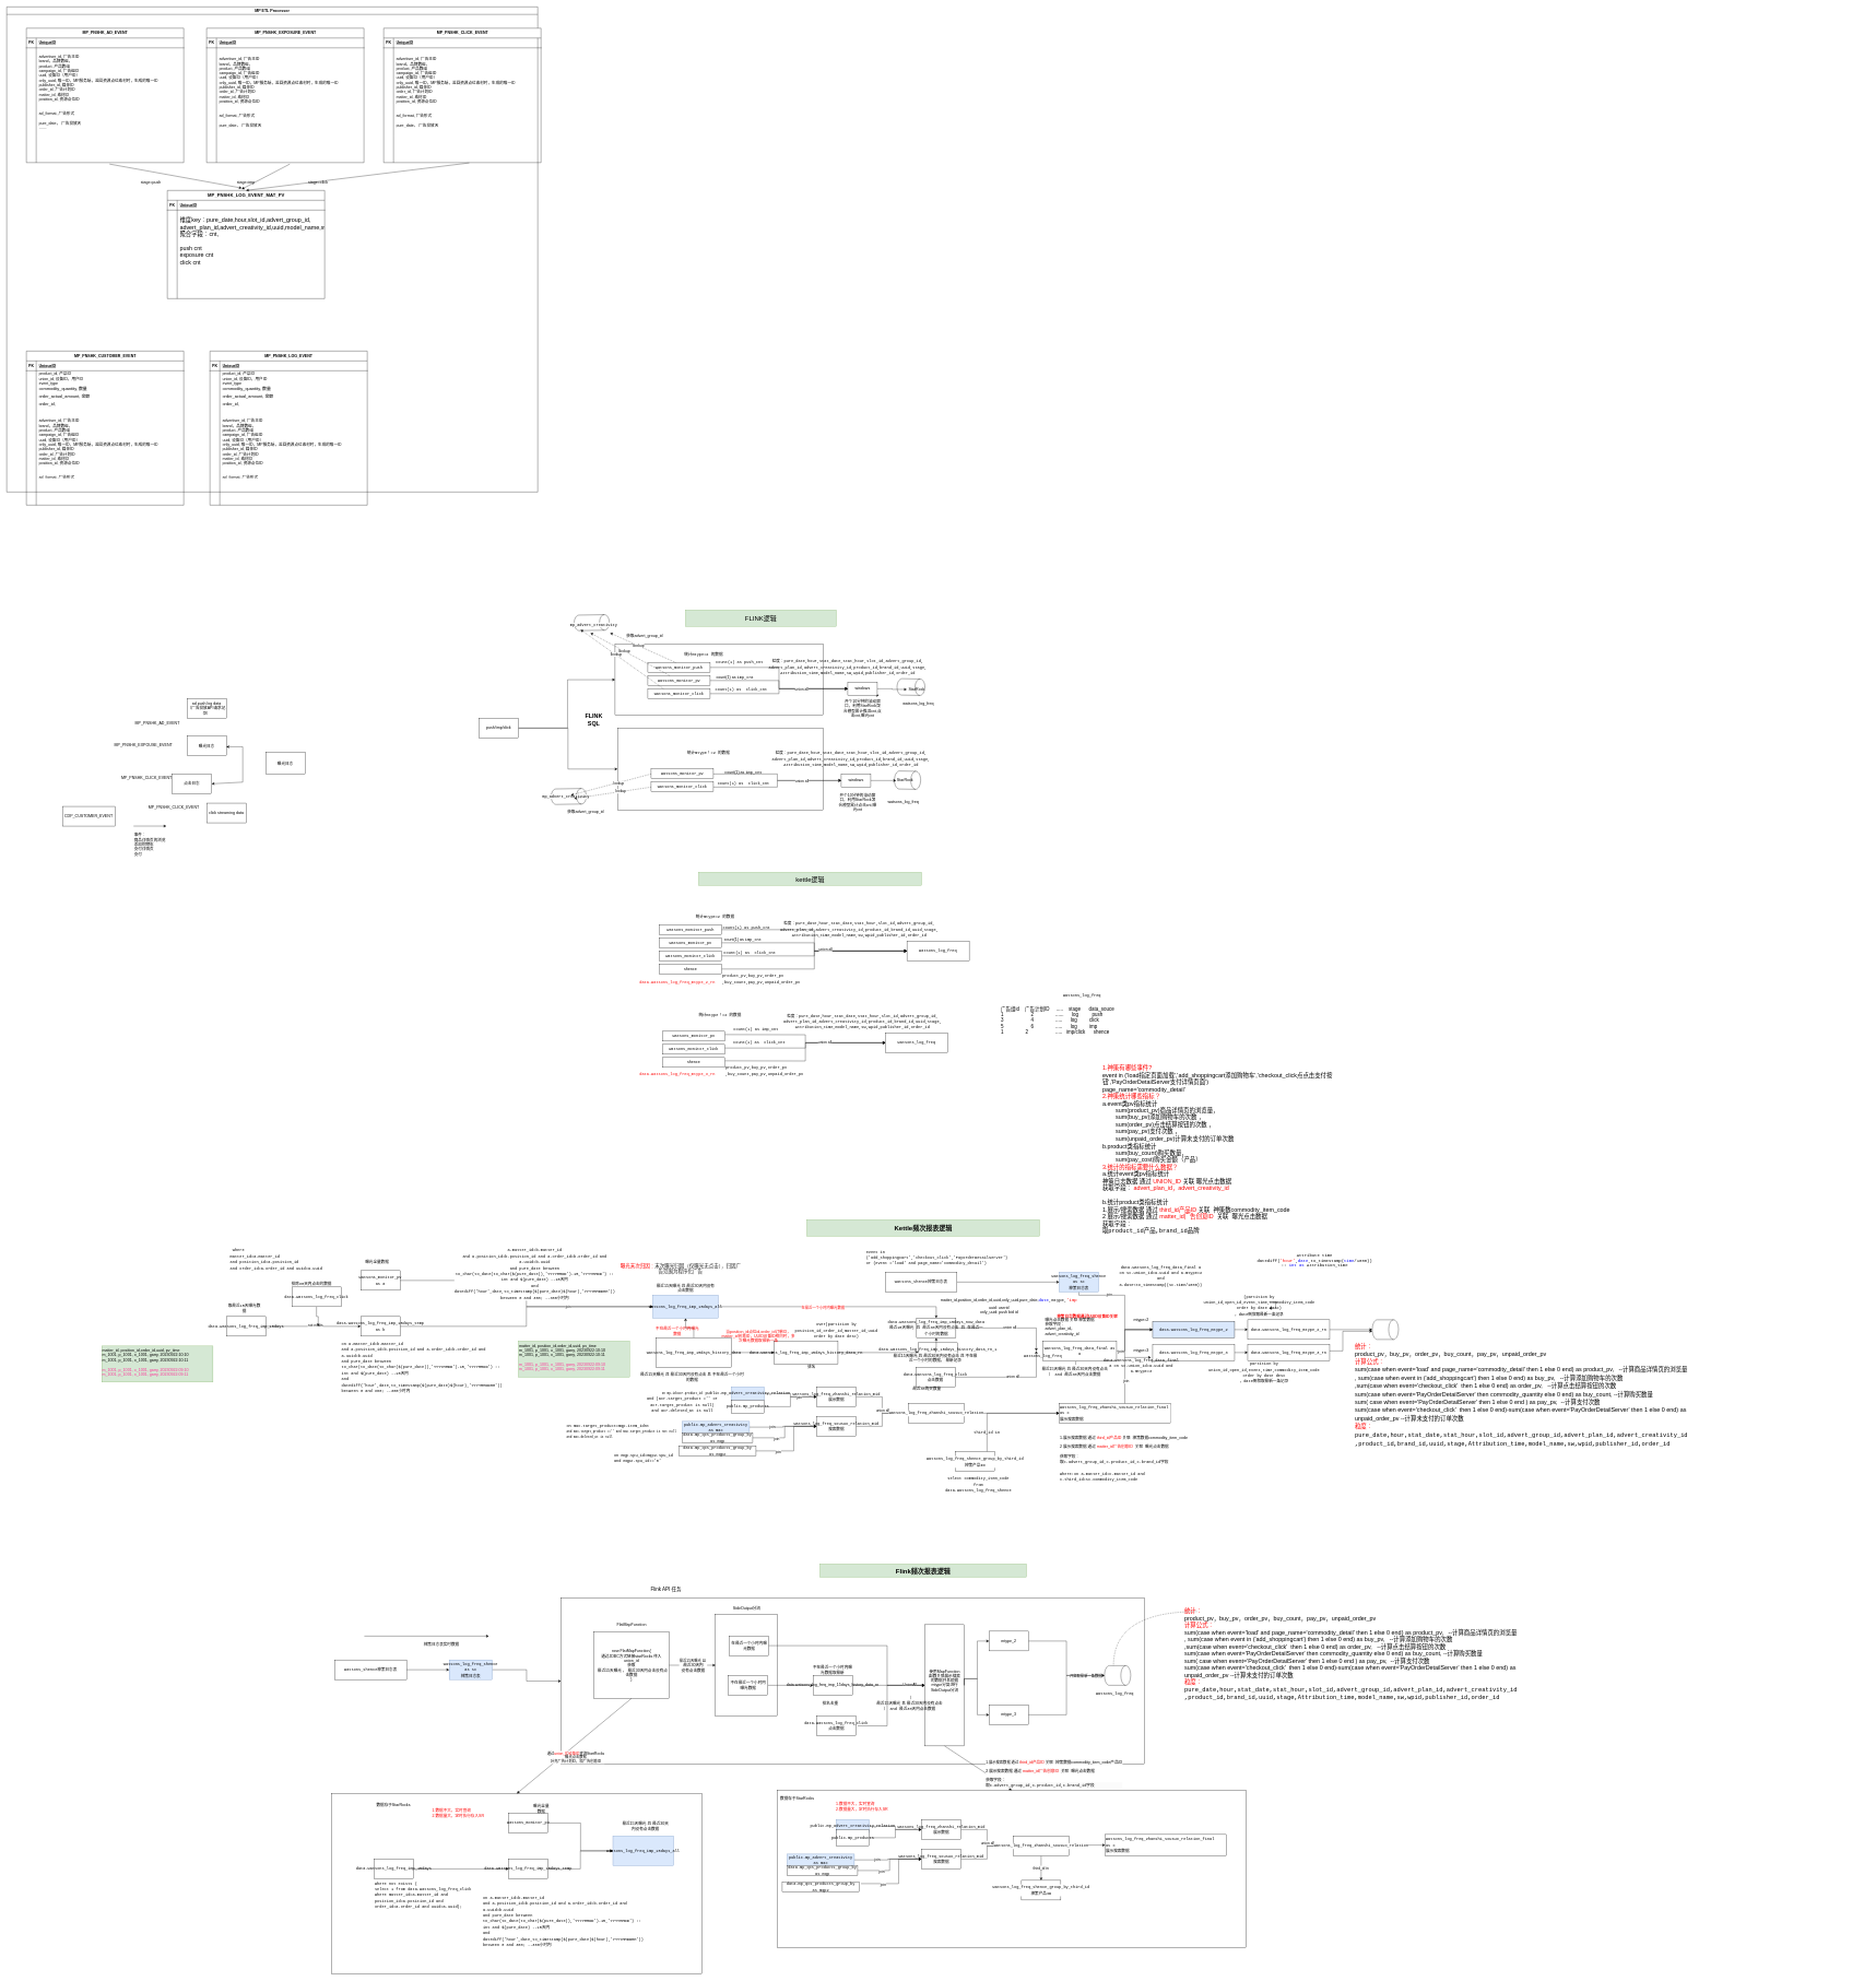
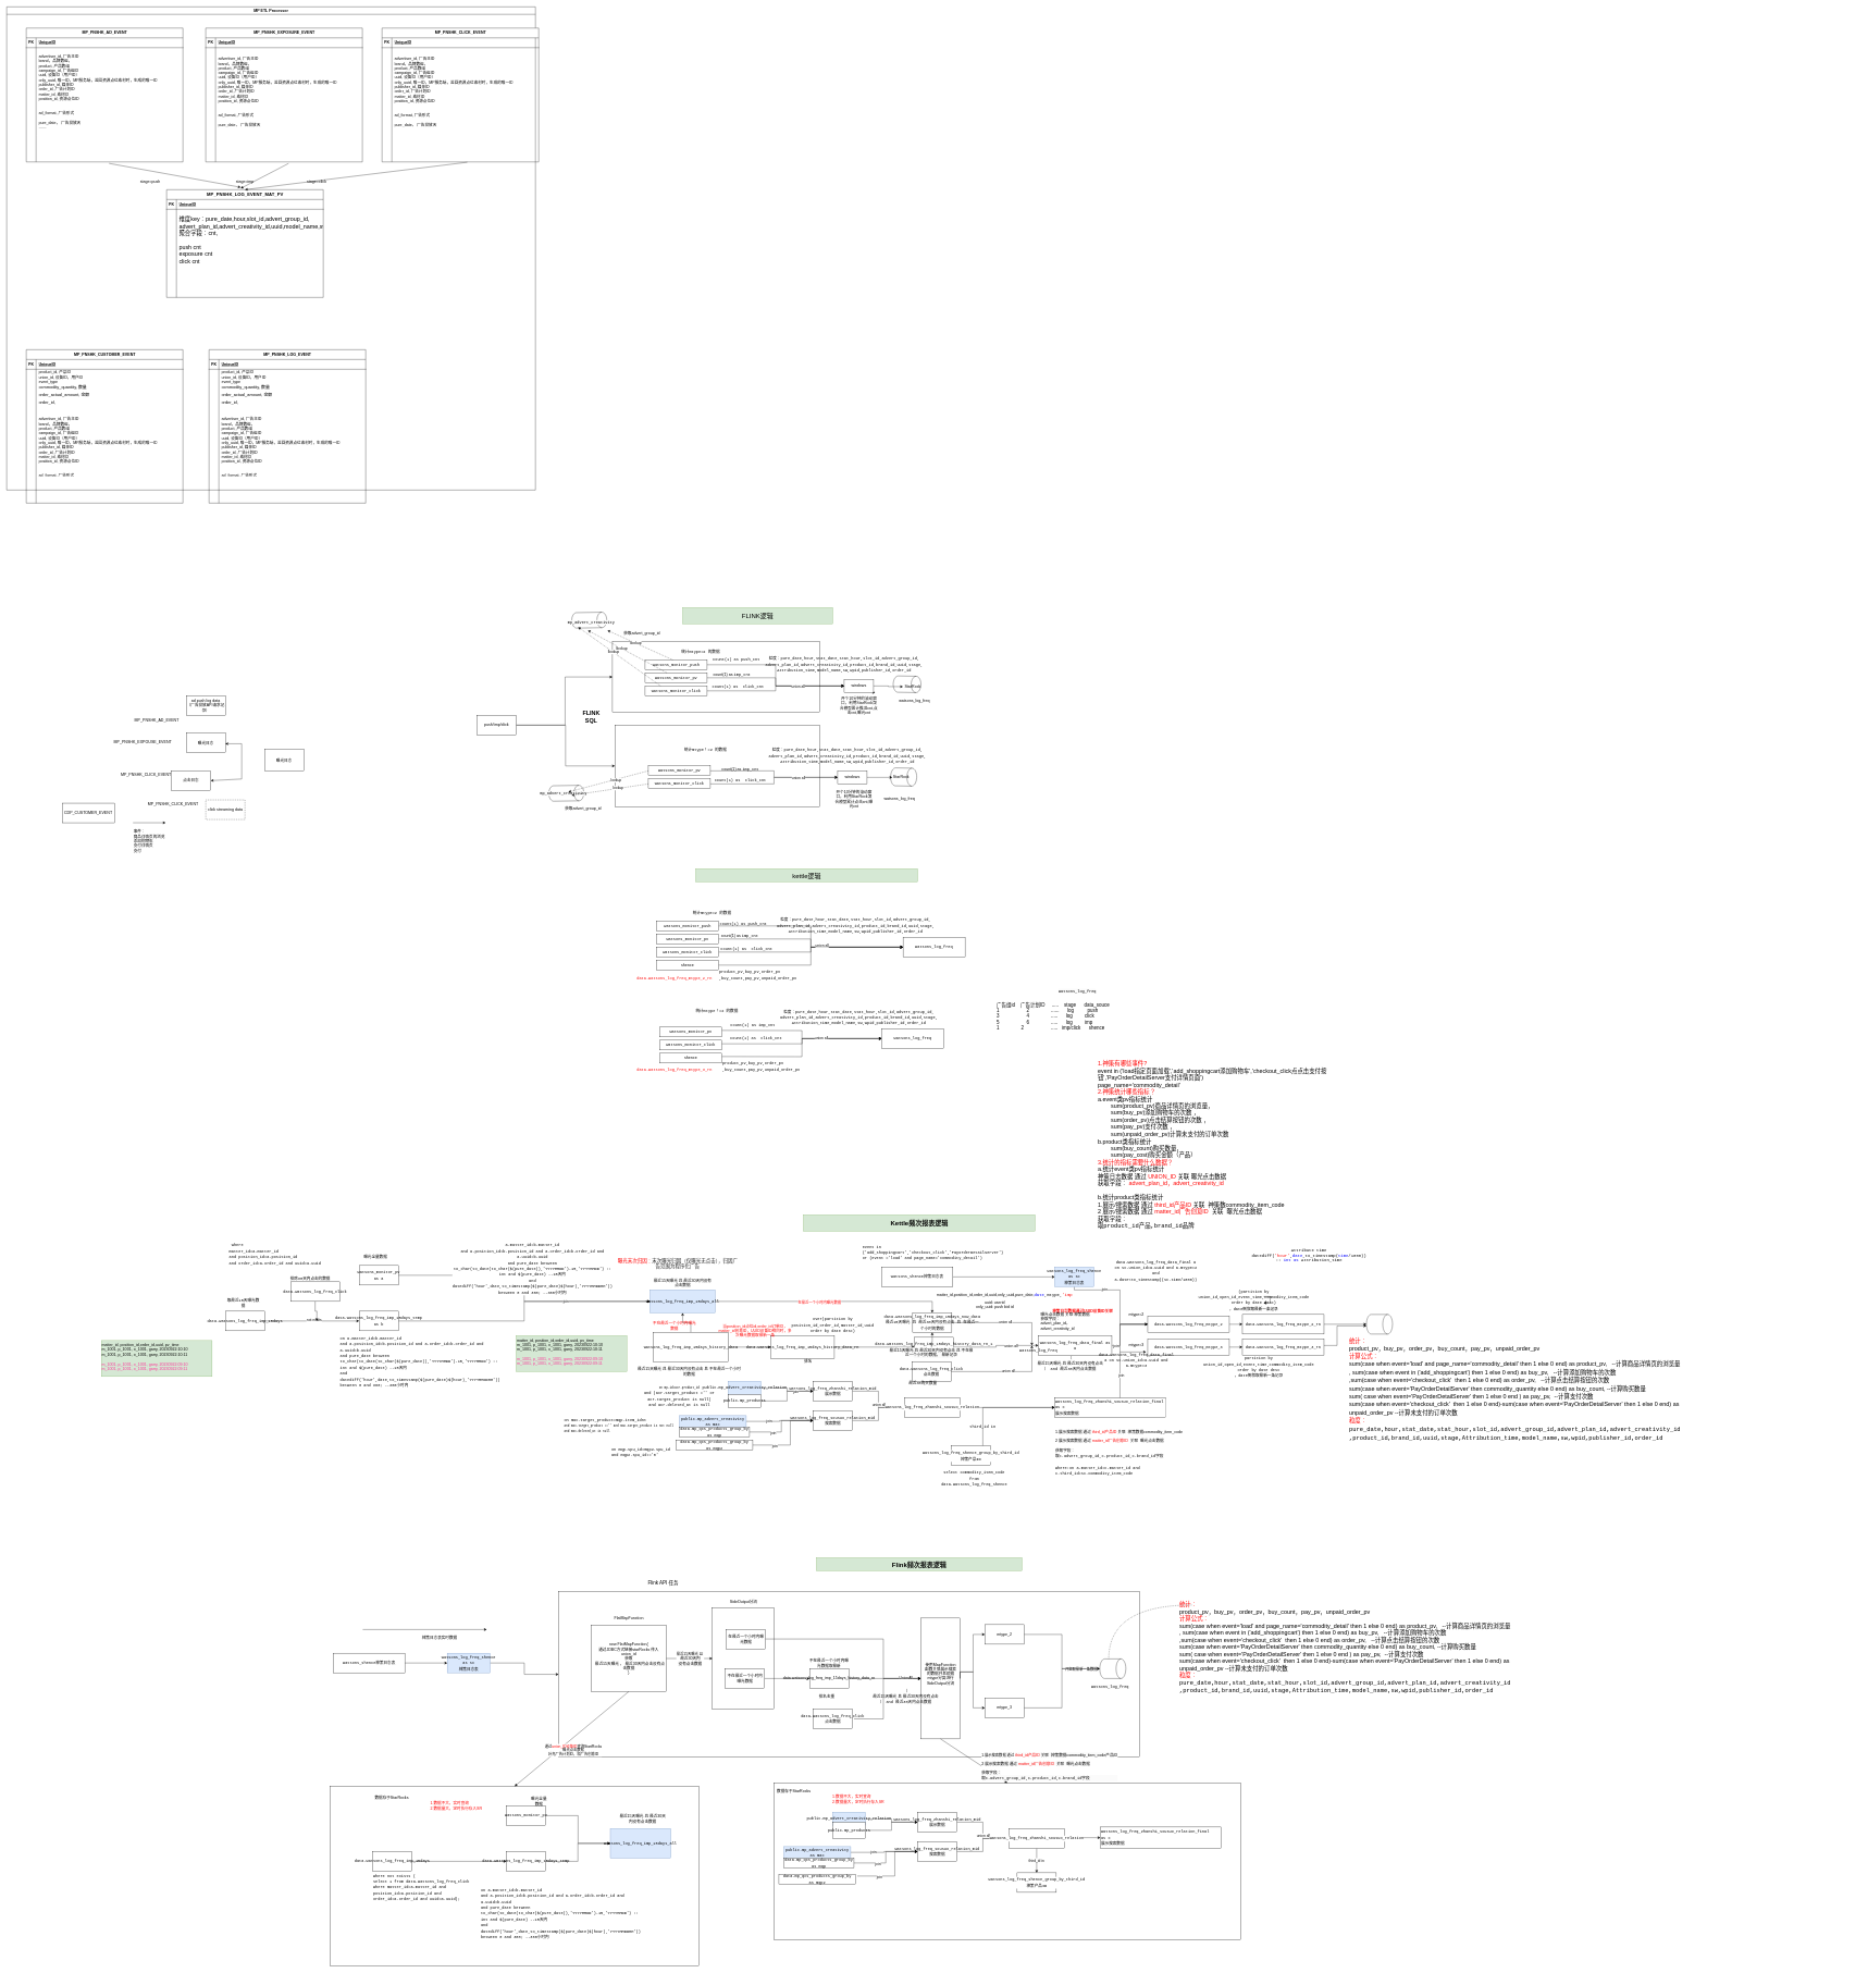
- <mxCell id="374" value="click streaming data" style="rounded=0;whiteSpace=wrap;html=1;" parent="1" vertex="1"><mxGeometry x="630" y="2449" width="120" height="60" as="geometry" /></mxCell>
+ <mxCell id="374" value="click streaming data" style="rounded=0;whiteSpace=wrap;html=1;dashed=1;" parent="1" vertex="1"><mxGeometry x="630" y="2449" width="120" height="60" as="geometry" /></mxCell>
- <mxCell id="69" value="&lt;div style=&quot;font-family: Menlo, Monaco, &amp;quot;Courier New&amp;quot;, monospace; line-height: 18px;&quot;&gt;data.watsons_log_freq_mtype_2&lt;/div&gt;" style="rounded=0;whiteSpace=wrap;html=1;fontColor=default;labelBackgroundColor=none;fillColor=#dae8fc;" parent="1" vertex="1"><mxGeometry x="3515.85" y="4030" width="250" height="50" as="geometry" /></mxCell>
+ <mxCell id="69" value="&lt;div style=&quot;font-family: Menlo, Monaco, &amp;quot;Courier New&amp;quot;, monospace; line-height: 18px;&quot;&gt;data.watsons_log_freq_mtype_2&lt;/div&gt;" style="rounded=0;whiteSpace=wrap;html=1;fontColor=default;labelBackgroundColor=none;" parent="1" vertex="1"><mxGeometry x="3515.85" y="4030" width="250" height="50" as="geometry" /></mxCell>
+ <mxCell id="62" style="edgeStyle=orthogonalEdgeStyle;rounded=0;orthogonalLoop=1;jettySize=auto;html=1;entryX=0;entryY=0.5;entryDx=0;entryDy=0;" parent="1" source="64" target="48" edge="1"><mxGeometry relative="1" as="geometry" /></mxCell>
+ <mxCell id="63" value="union all" style="edgeLabel;html=1;align=center;verticalAlign=middle;resizable=0;points=[];" parent="62" vertex="1" connectable="0"><mxGeometry x="0.361" relative="1" as="geometry"><mxPoint y="1" as="offset" /></mxGeometry></mxCell>
